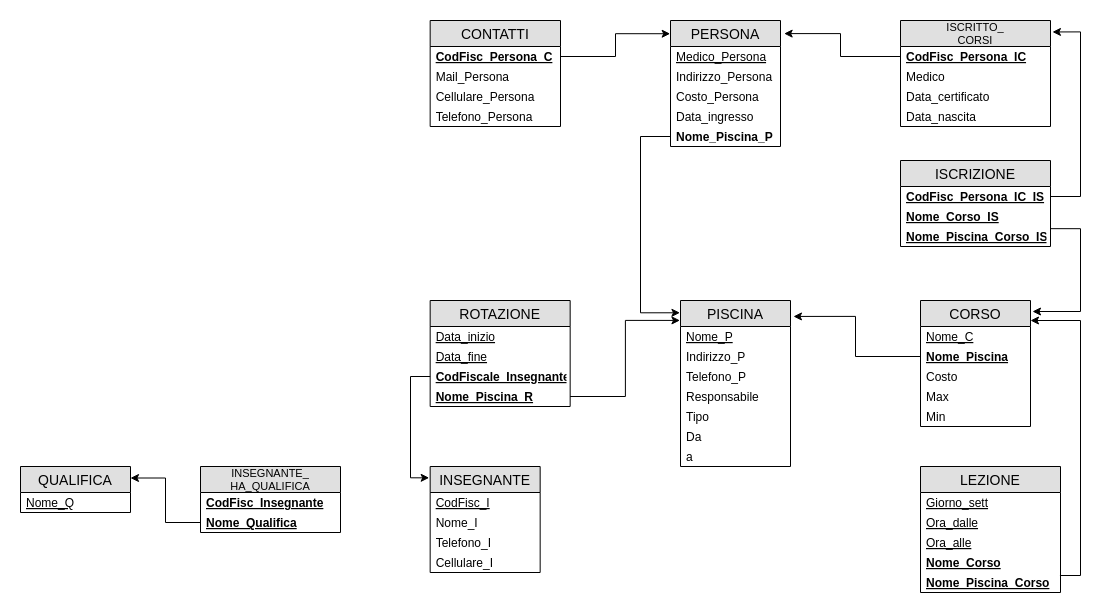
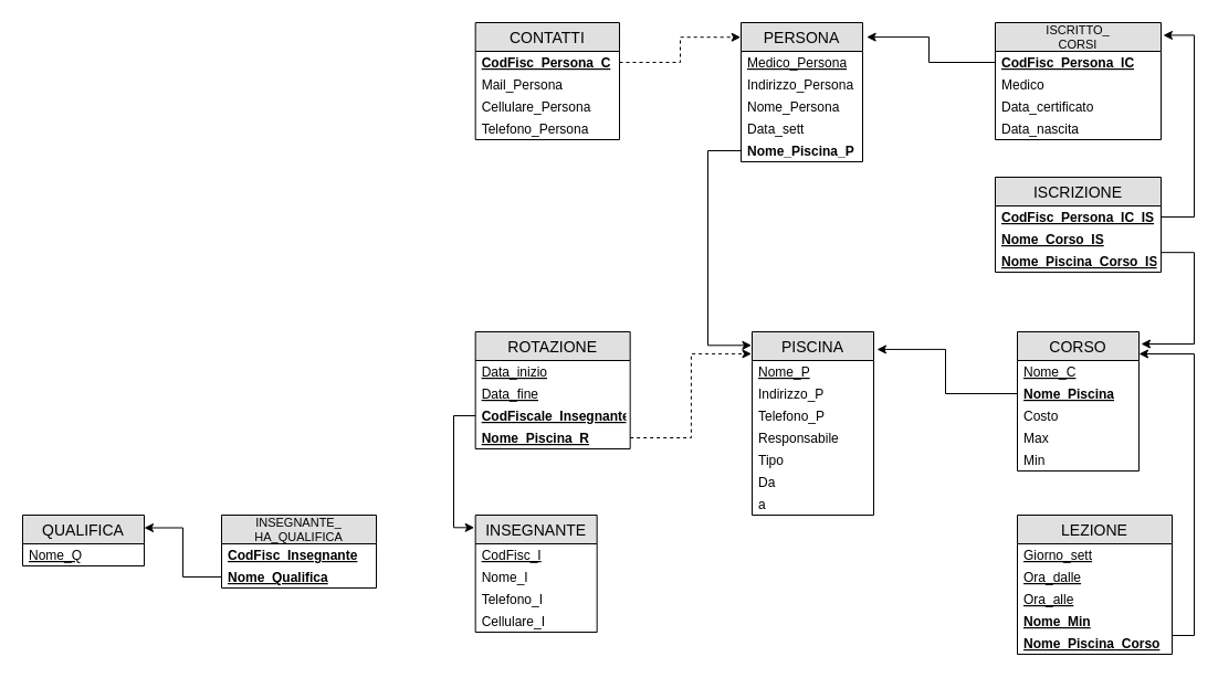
- <mxCell id="66" style="edgeStyle=orthogonalEdgeStyle;rounded=0;orthogonalLoop=1;jettySize=auto;html=1;entryX=-0.003;entryY=0.105;entryDx=0;entryDy=0;entryPerimeter=0;" edge="1" parent="1" source="62" target="42"><mxGeometry relative="1" as="geometry" /></mxCell>
+ <mxCell id="66" style="edgeStyle=orthogonalEdgeStyle;rounded=0;orthogonalLoop=1;jettySize=auto;html=1;entryX=-0.003;entryY=0.105;entryDx=0;entryDy=0;entryPerimeter=0;dashed=1;" edge="1" parent="1" source="62" target="42"><mxGeometry relative="1" as="geometry" /></mxCell>
- <mxCell id="45" value="Costo_Persona" style="text;strokeColor=none;fillColor=none;spacingLeft=4;spacingRight=4;overflow=hidden;rotatable=0;points=[[0,0.5],[1,0.5]];portConstraint=eastwest;fontSize=12;verticalAlign=middle;" parent="42" vertex="1"><mxGeometry y="66" width="110" height="20" as="geometry" /></mxCell>
+ <mxCell id="45" value="Nome_Persona" style="text;strokeColor=none;fillColor=none;spacingLeft=4;spacingRight=4;overflow=hidden;rotatable=0;points=[[0,0.5],[1,0.5]];portConstraint=eastwest;fontSize=12;verticalAlign=middle;" parent="42" vertex="1"><mxGeometry y="66" width="110" height="20" as="geometry" /></mxCell>
- <mxCell id="46" value="Data_ingresso" style="text;strokeColor=none;fillColor=none;spacingLeft=4;spacingRight=4;overflow=hidden;rotatable=0;points=[[0,0.5],[1,0.5]];portConstraint=eastwest;fontSize=12;verticalAlign=middle;" parent="42" vertex="1"><mxGeometry y="86" width="110" height="20" as="geometry" /></mxCell>
+ <mxCell id="46" value="Data_sett" style="text;strokeColor=none;fillColor=none;spacingLeft=4;spacingRight=4;overflow=hidden;rotatable=0;points=[[0,0.5],[1,0.5]];portConstraint=eastwest;fontSize=12;verticalAlign=middle;" parent="42" vertex="1"><mxGeometry y="86" width="110" height="20" as="geometry" /></mxCell>
- <mxCell id="29" style="edgeStyle=orthogonalEdgeStyle;rounded=0;orthogonalLoop=1;jettySize=auto;html=1;entryX=-0.005;entryY=0.12;entryDx=0;entryDy=0;entryPerimeter=0;" parent="1" source="28" target="2" edge="1"><mxGeometry relative="1" as="geometry" /></mxCell>
+ <mxCell id="29" style="edgeStyle=orthogonalEdgeStyle;rounded=0;orthogonalLoop=1;jettySize=auto;html=1;entryX=-0.005;entryY=0.12;entryDx=0;entryDy=0;entryPerimeter=0;dashed=1;" parent="1" source="28" target="2" edge="1"><mxGeometry relative="1" as="geometry" /></mxCell>
- <mxCell id="21" value="Nome_Corso" style="text;strokeColor=none;fillColor=none;spacingLeft=4;spacingRight=4;overflow=hidden;rotatable=0;points=[[0,0.5],[1,0.5]];portConstraint=eastwest;fontSize=12;fontStyle=5;strokeWidth=2;perimeterSpacing=0;verticalAlign=middle;shadow=0;rounded=0;glass=0;comic=0;" parent="17" vertex="1"><mxGeometry y="86" width="140" height="20" as="geometry" /></mxCell>
+ <mxCell id="21" value="Nome_Min" style="text;strokeColor=none;fillColor=none;spacingLeft=4;spacingRight=4;overflow=hidden;rotatable=0;points=[[0,0.5],[1,0.5]];portConstraint=eastwest;fontSize=12;fontStyle=5;strokeWidth=2;perimeterSpacing=0;verticalAlign=middle;shadow=0;rounded=0;glass=0;comic=0;" parent="17" vertex="1"><mxGeometry y="86" width="140" height="20" as="geometry" /></mxCell>
